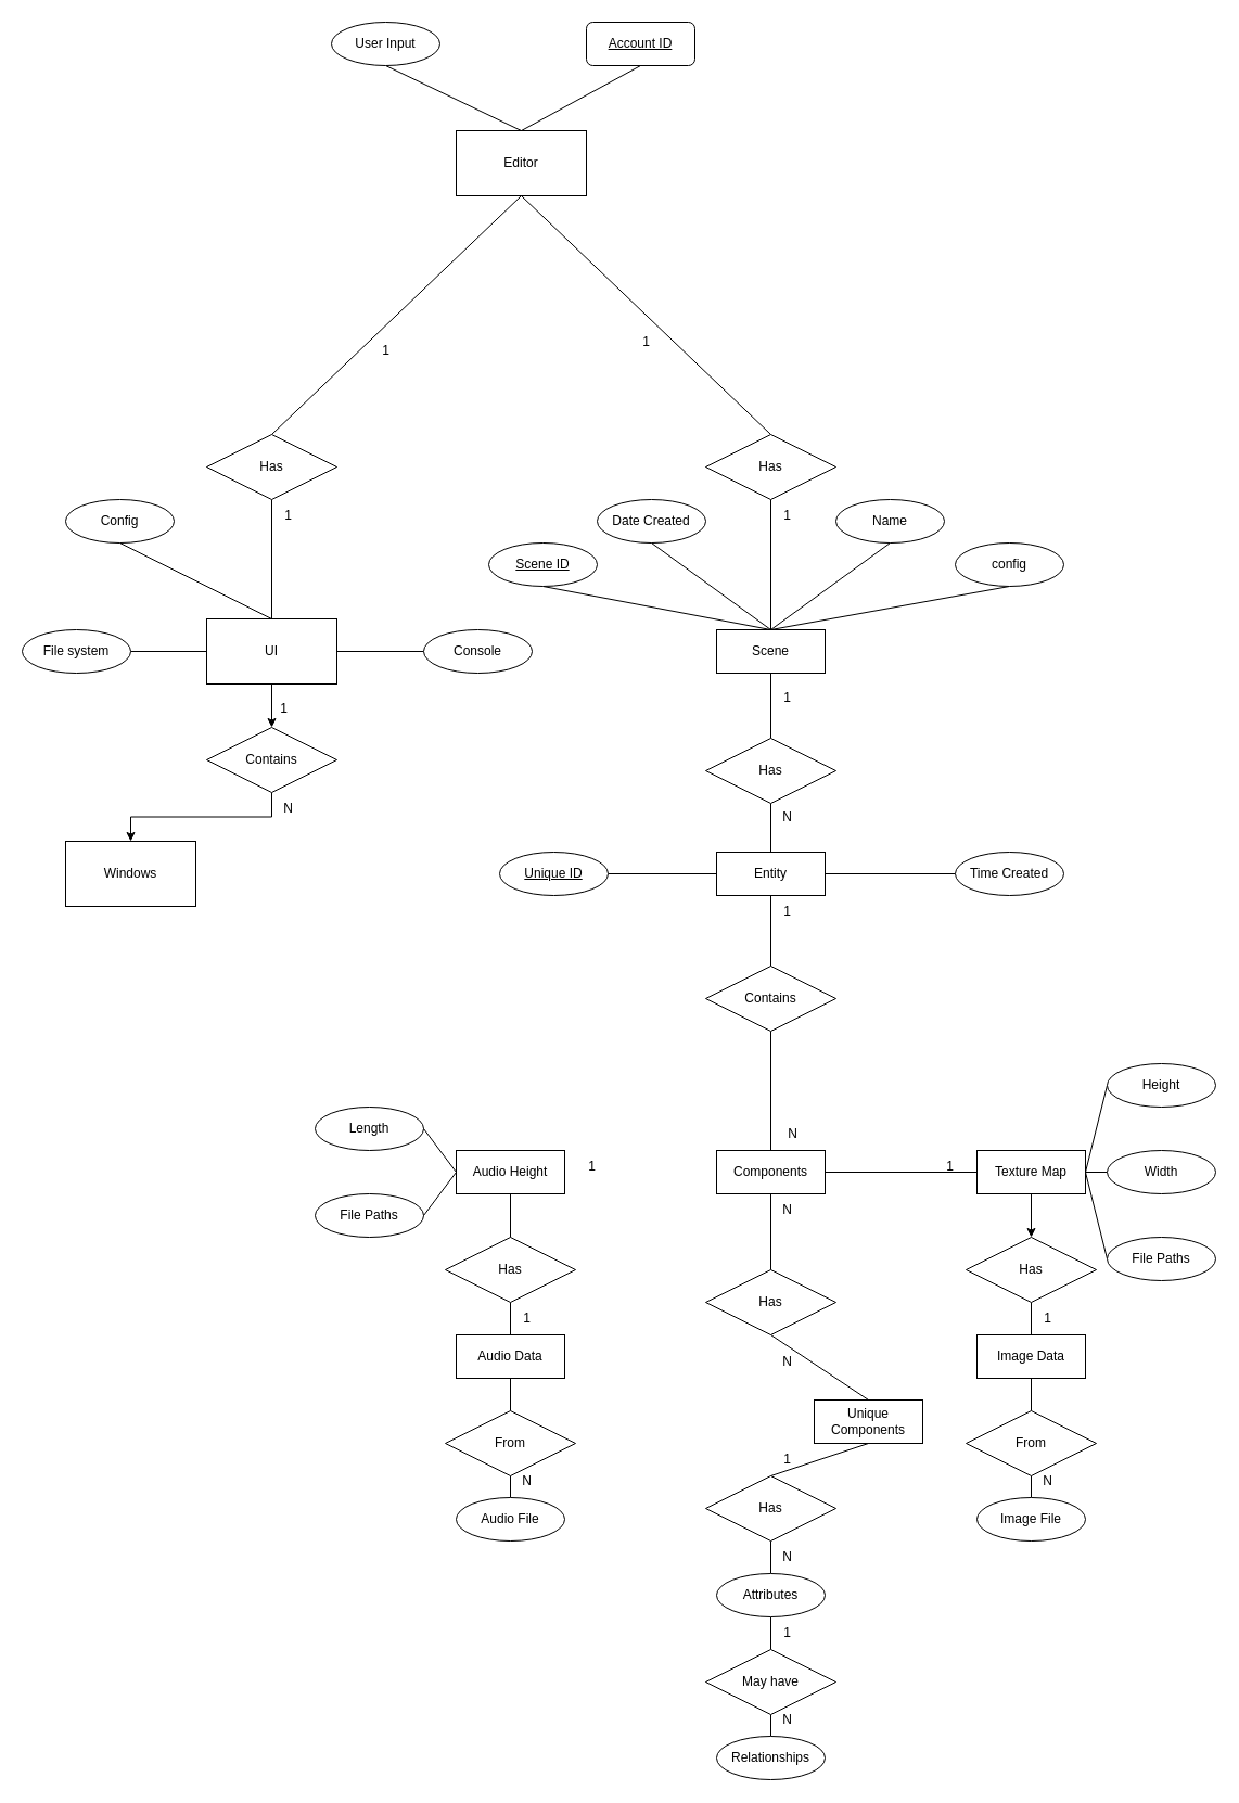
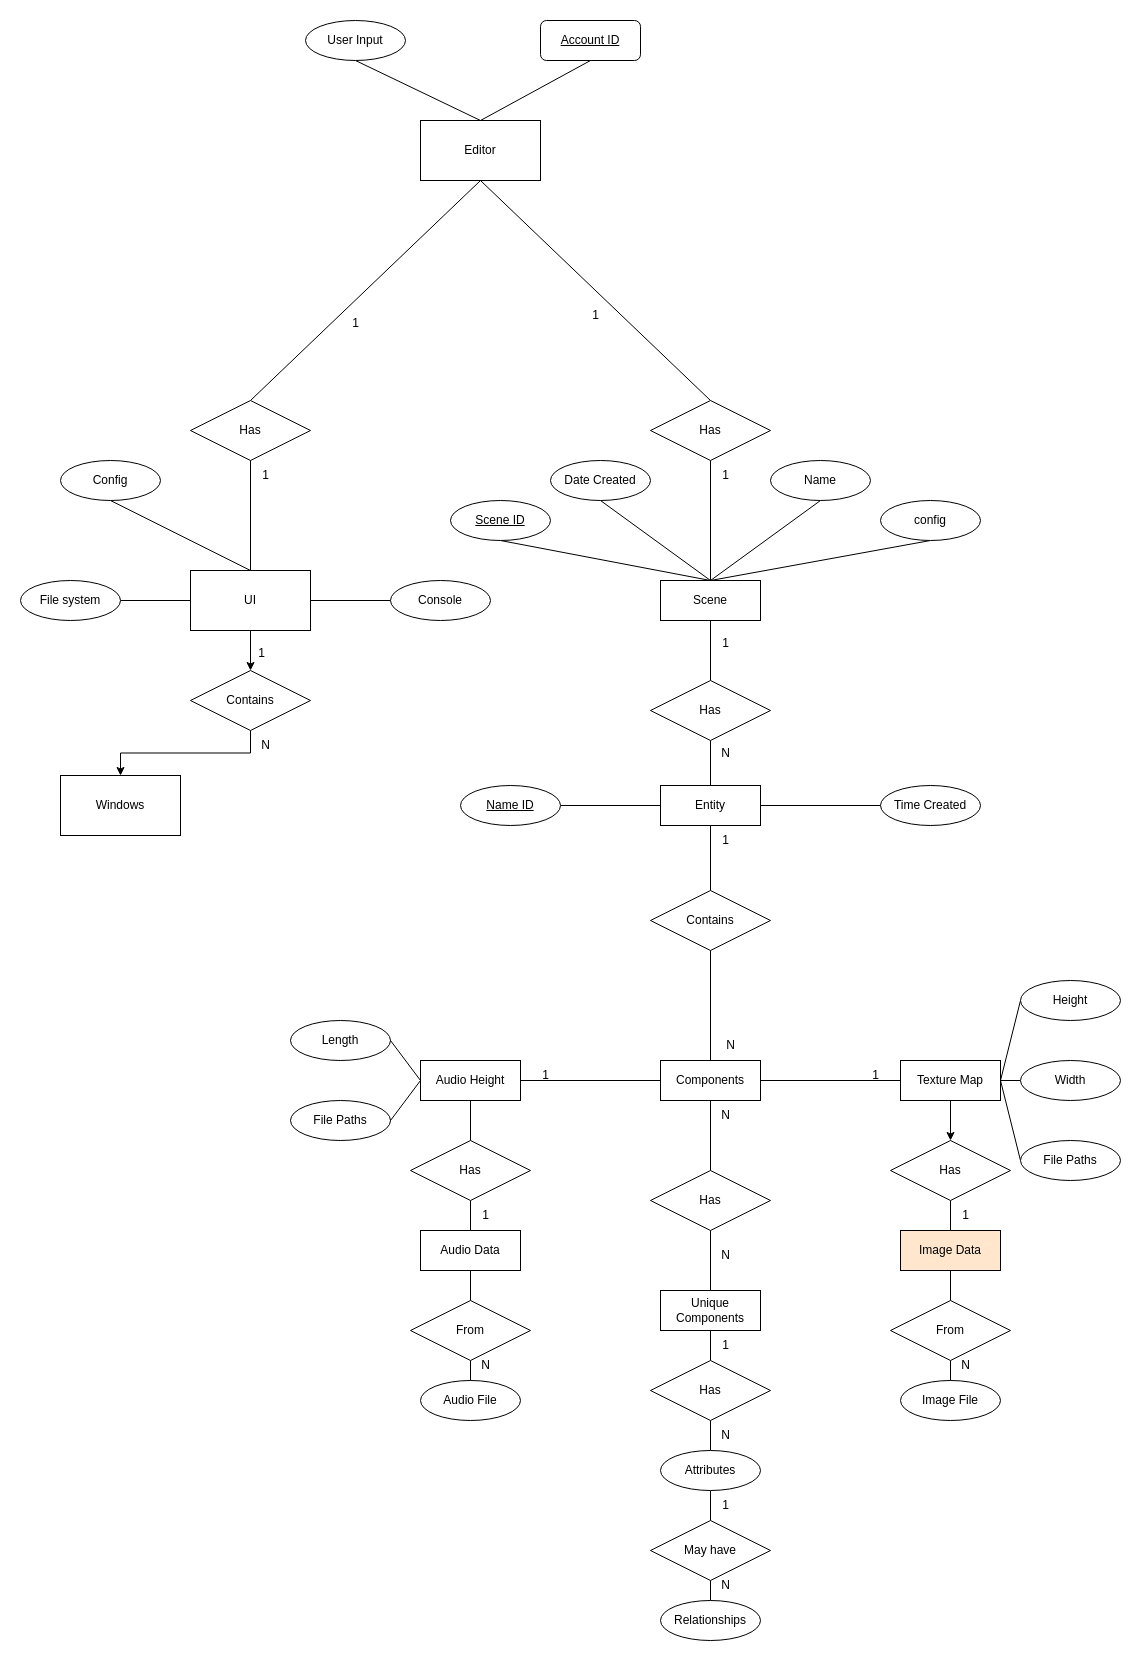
- <mxCell id="73" value="Unique ID" style="ellipse;whiteSpace=wrap;html=1;align=center;fontStyle=4;" vertex="1" parent="1"><mxGeometry x="460" y="785" width="100" height="40" as="geometry" /></mxCell>
+ <mxCell id="73" value="Name ID" style="ellipse;whiteSpace=wrap;html=1;align=center;fontStyle=4;" vertex="1" parent="1"><mxGeometry x="460" y="785" width="100" height="40" as="geometry" /></mxCell>
+ <mxCell id="2" style="edgeStyle=orthogonalEdgeStyle;rounded=0;orthogonalLoop=1;jettySize=auto;html=1;exitX=0;exitY=0.5;exitDx=0;exitDy=0;entryX=1;entryY=0.5;entryDx=0;entryDy=0;endArrow=none;startFill=0;" parent="1" source="19" target="8" edge="1"><mxGeometry relative="1" as="geometry" /></mxCell>
- <mxCell id="34" value="Image Data" style="whiteSpace=wrap;html=1;align=center;" parent="1" vertex="1"><mxGeometry x="900" y="1230" width="100" height="40" as="geometry" /></mxCell>
+ <mxCell id="34" value="Image Data" style="whiteSpace=wrap;html=1;align=center;fillColor=#ffe6cc;" parent="1" vertex="1"><mxGeometry x="900" y="1230" width="100" height="40" as="geometry" /></mxCell>
- <mxCell id="45" value="Unique Components" style="whiteSpace=wrap;html=1;align=center;" parent="1" vertex="1"><mxGeometry x="750" y="1290" width="100" height="40" as="geometry" /></mxCell>
+ <mxCell id="45" value="Unique Components" style="whiteSpace=wrap;html=1;align=center;" parent="1" vertex="1"><mxGeometry x="660" y="1290" width="100" height="40" as="geometry" /></mxCell>
